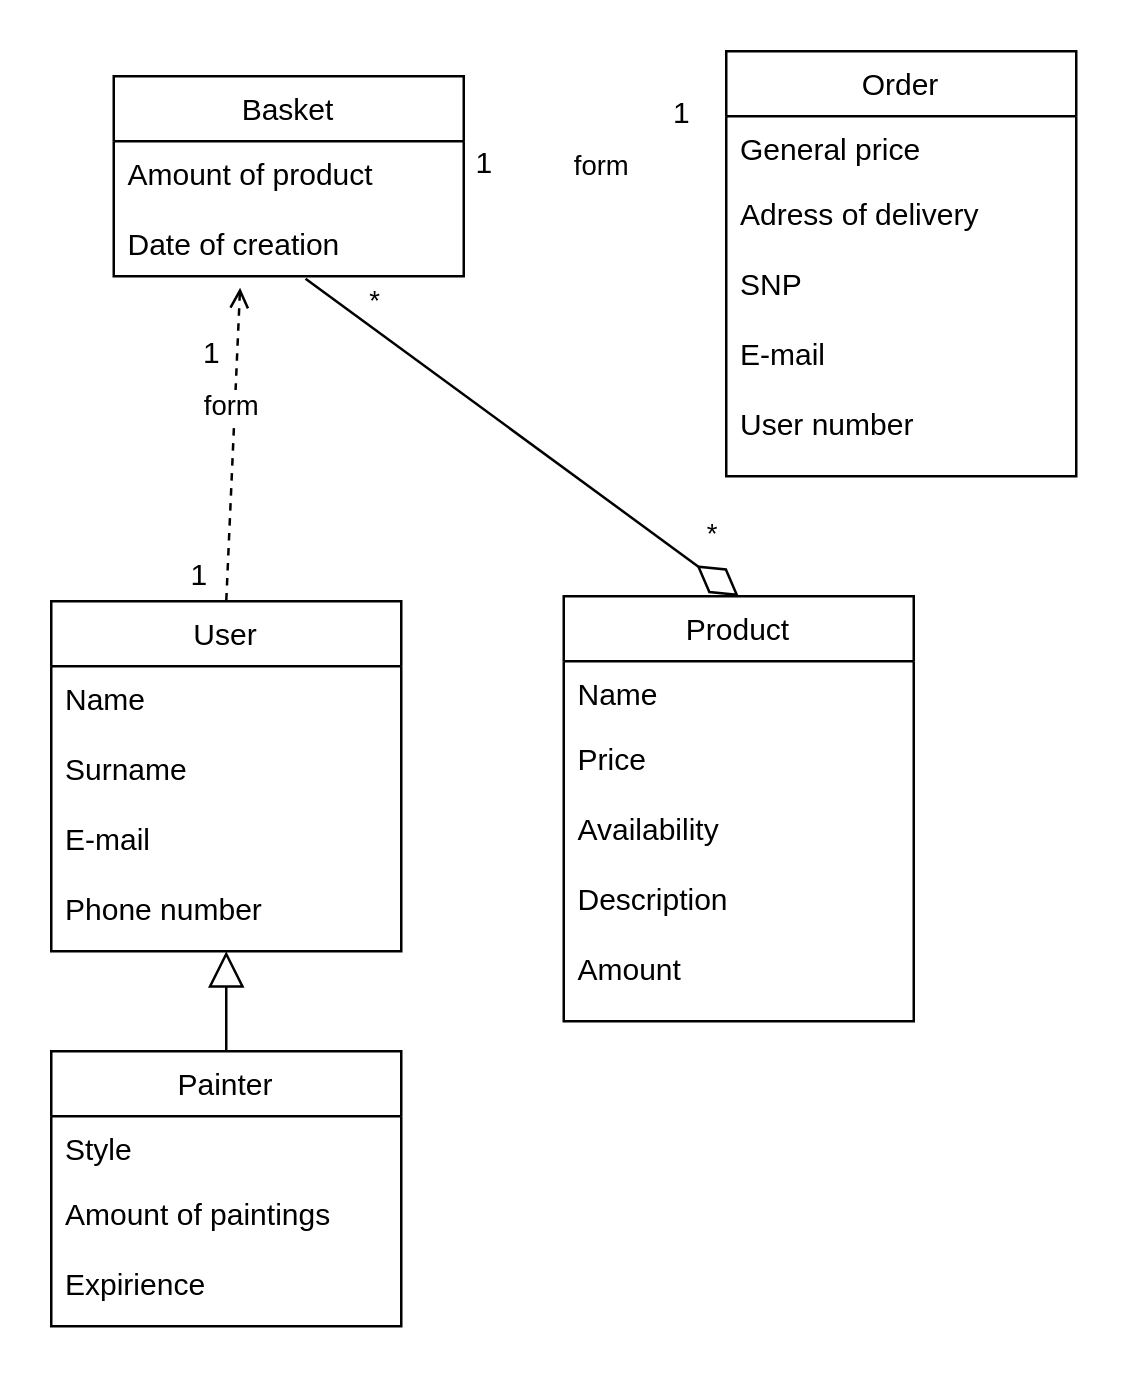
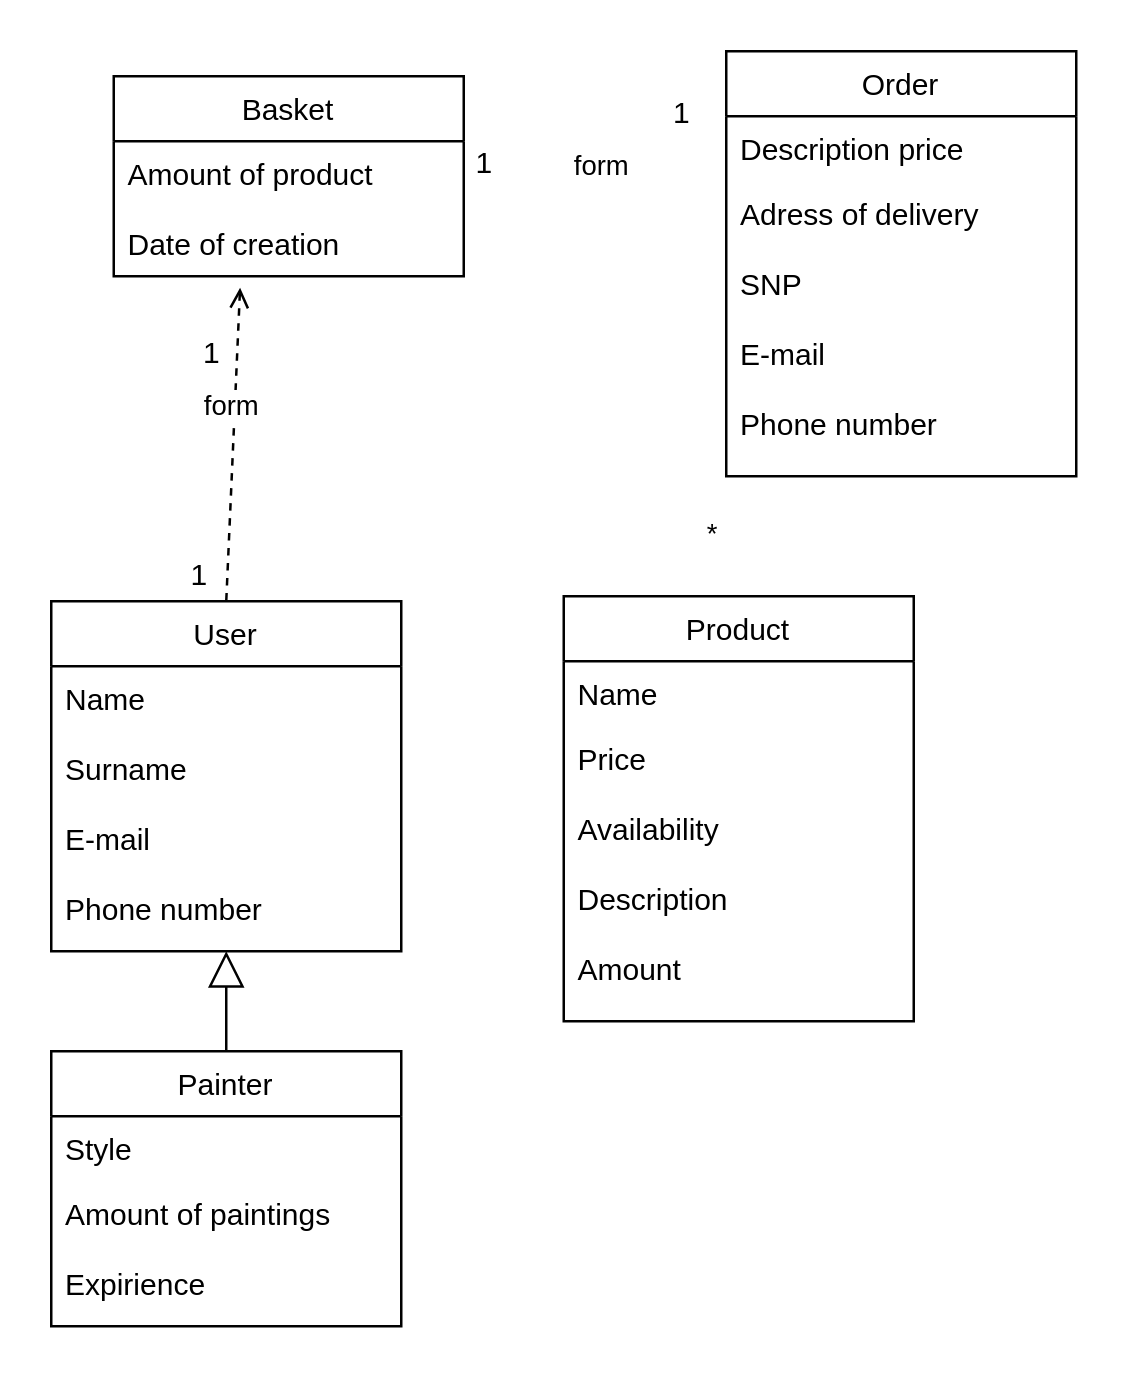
- <mxCell id="11" value="General price" style="text;strokeColor=none;fillColor=none;align=left;verticalAlign=top;spacingLeft=4;spacingRight=4;overflow=hidden;rotatable=0;points=[[0,0.5],[1,0.5]];portConstraint=eastwest;" parent="10" vertex="1"><mxGeometry y="26" width="140" height="26" as="geometry" /></mxCell>
+ <mxCell id="11" value="Description price" style="text;strokeColor=none;fillColor=none;align=left;verticalAlign=top;spacingLeft=4;spacingRight=4;overflow=hidden;rotatable=0;points=[[0,0.5],[1,0.5]];portConstraint=eastwest;" parent="10" vertex="1"><mxGeometry y="26" width="140" height="26" as="geometry" /></mxCell>
- <mxCell id="12" value="Adress of delivery &#10;&#10;SNP&#10;&#10;E-mail&#10;&#10;User number" style="text;strokeColor=none;fillColor=none;align=left;verticalAlign=top;spacingLeft=4;spacingRight=4;overflow=hidden;rotatable=0;points=[[0,0.5],[1,0.5]];portConstraint=eastwest;" parent="10" vertex="1"><mxGeometry y="52" width="140" height="118" as="geometry" /></mxCell>
+ <mxCell id="12" value="Adress of delivery &#10;&#10;SNP&#10;&#10;E-mail&#10;&#10;Phone number" style="text;strokeColor=none;fillColor=none;align=left;verticalAlign=top;spacingLeft=4;spacingRight=4;overflow=hidden;rotatable=0;points=[[0,0.5],[1,0.5]];portConstraint=eastwest;" parent="10" vertex="1"><mxGeometry y="52" width="140" height="118" as="geometry" /></mxCell>
- <mxCell id="16" value="" style="endArrow=none;html=1;endSize=12;startArrow=diamondThin;startSize=18;startFill=0;exitX=0.5;exitY=0;exitDx=0;exitDy=0;entryX=0.548;entryY=1.018;entryDx=0;entryDy=0;entryPerimeter=0;" parent="1" source="13" target="9" edge="1"><mxGeometry relative="1" as="geometry"><mxPoint x="370" y="180" as="sourcePoint" /><mxPoint x="120" y="130" as="targetPoint" /></mxGeometry></mxCell>
- <mxCell id="17" value="*" style="edgeLabel;resizable=0;html=1;align=right;verticalAlign=top;" parent="16" connectable="0" vertex="1"><mxGeometry x="1" relative="1" as="geometry"><mxPoint x="30" y="-4" as="offset" /></mxGeometry></mxCell>
